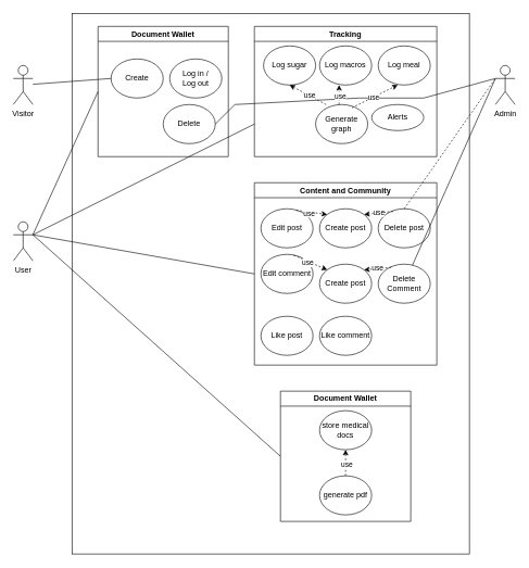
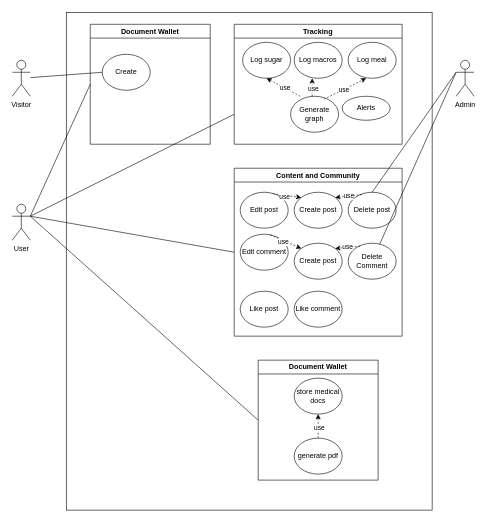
- <mxCell id="5" value="Log in /&lt;br&gt;Log out" style="ellipse;whiteSpace=wrap;html=1;" parent="2" vertex="1"><mxGeometry x="110" y="50" width="80" height="60" as="geometry" /></mxCell>
- <mxCell id="45" value="" style="endArrow=none;html=1;rounded=0;entryX=1;entryY=0.5;entryDx=0;entryDy=0;exitX=0;exitY=0.333;exitDx=0;exitDy=0;exitPerimeter=0;" parent="1" source="37" target="7" edge="1"><mxGeometry width="50" height="50" relative="1" as="geometry"><mxPoint x="480" y="710" as="sourcePoint" /><mxPoint x="530" y="660" as="targetPoint" /><Array as="points"><mxPoint x="650" y="150" /><mxPoint x="550" y="150" /><mxPoint x="360" y="160" /></Array></mxGeometry></mxCell>
- <mxCell id="7" value="Delete" style="ellipse;whiteSpace=wrap;html=1;" parent="6" vertex="1"><mxGeometry x="100" y="120" width="80" height="60" as="geometry" /></mxCell>
- <mxCell id="43" value="" style="endArrow=none;html=1;rounded=0;entryX=0;entryY=0.333;entryDx=0;entryDy=0;entryPerimeter=0;exitX=0.5;exitY=0;exitDx=0;exitDy=0;dashed=1;" parent="1" source="16" target="37" edge="1"><mxGeometry width="50" height="50" relative="1" as="geometry"><mxPoint x="480" y="580" as="sourcePoint" /><mxPoint x="750" y="130" as="targetPoint" /></mxGeometry></mxCell>
+ <mxCell id="43" value="" style="endArrow=none;html=1;rounded=0;entryX=0;entryY=0.333;entryDx=0;entryDy=0;entryPerimeter=0;exitX=0.5;exitY=0;exitDx=0;exitDy=0;" parent="1" source="16" target="37" edge="1"><mxGeometry width="50" height="50" relative="1" as="geometry"><mxPoint x="480" y="580" as="sourcePoint" /><mxPoint x="750" y="130" as="targetPoint" /></mxGeometry></mxCell>
